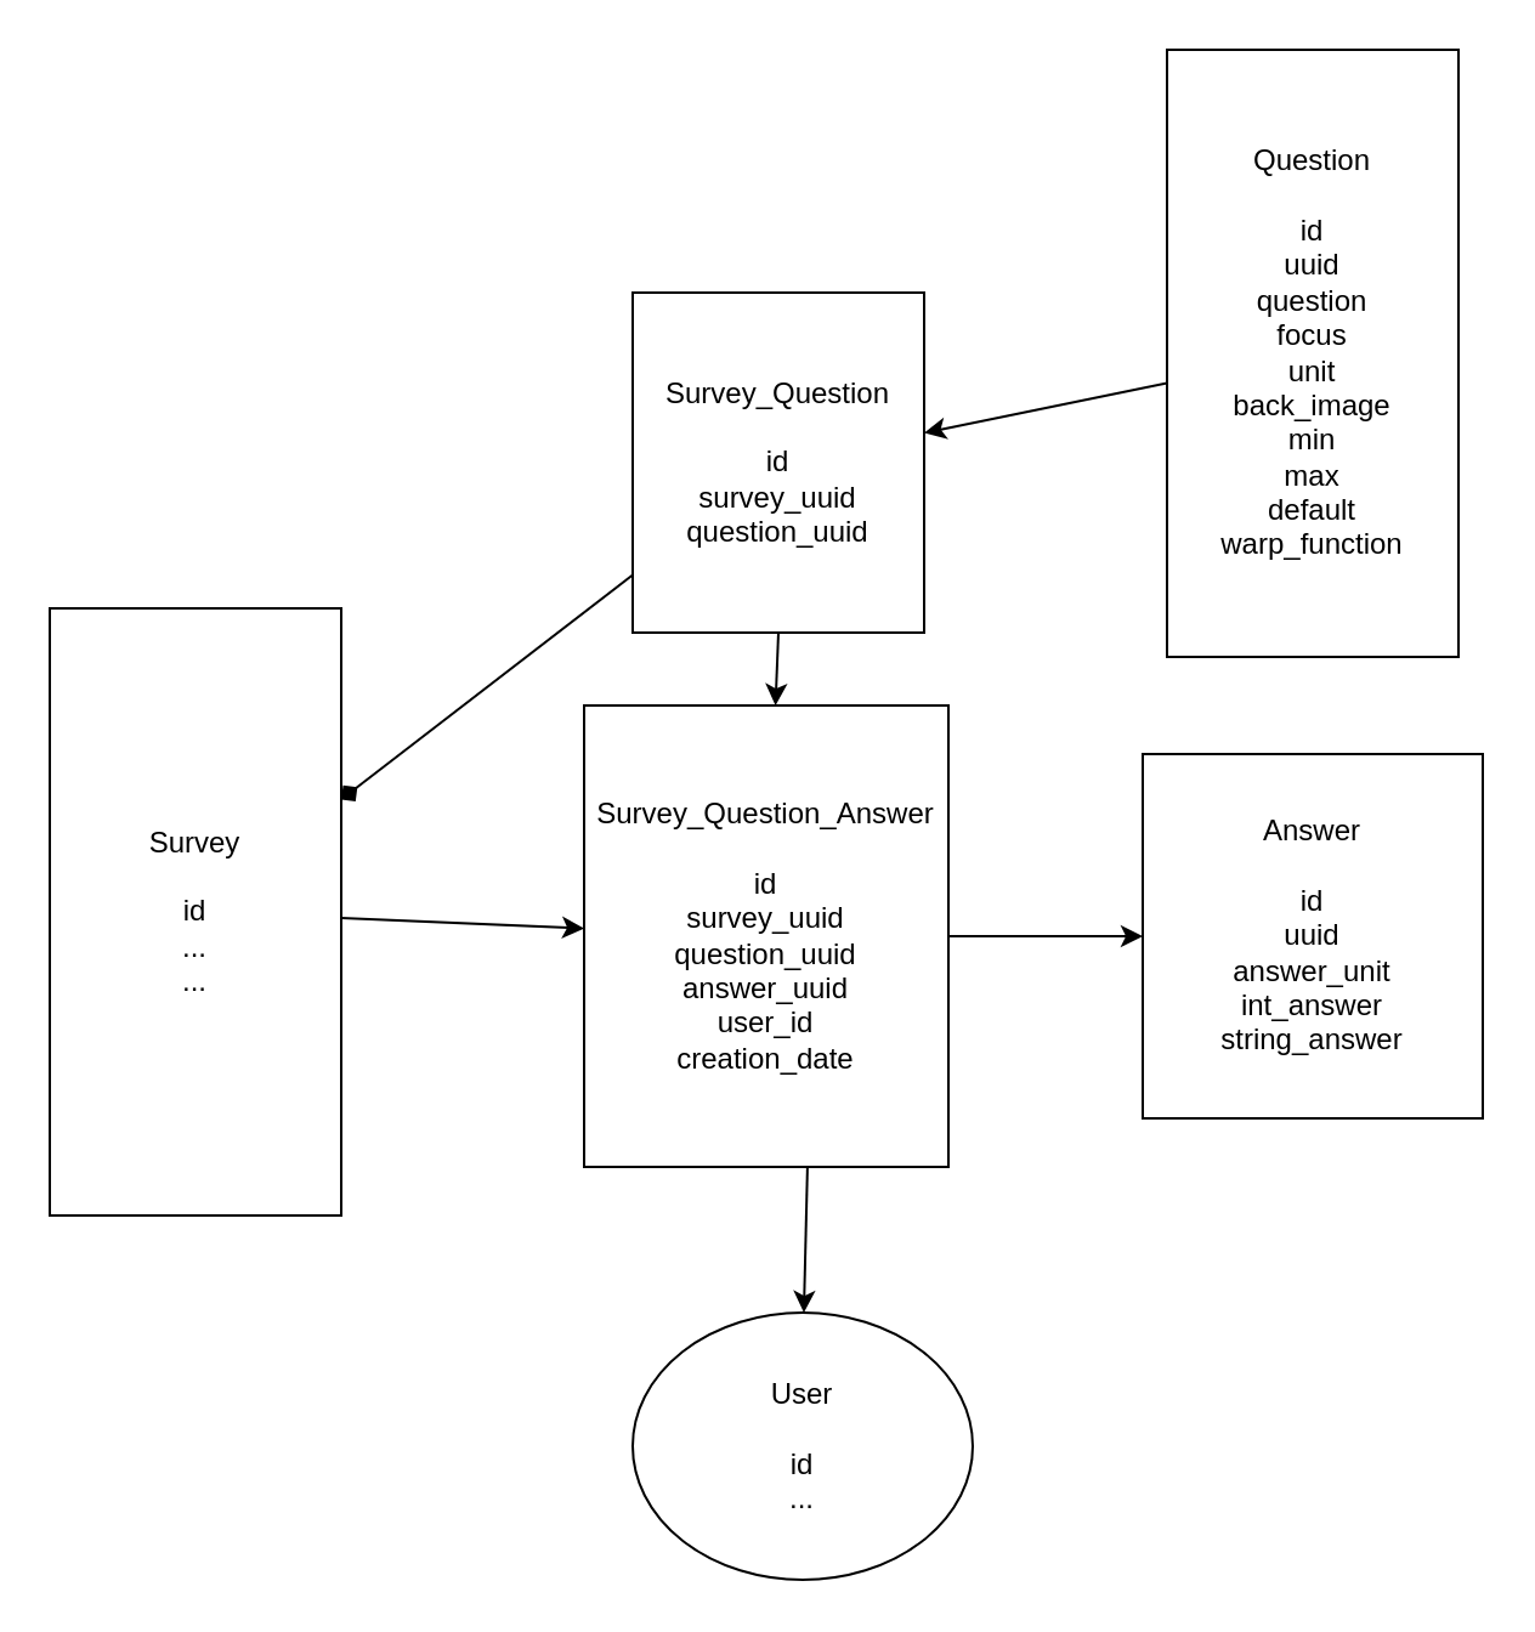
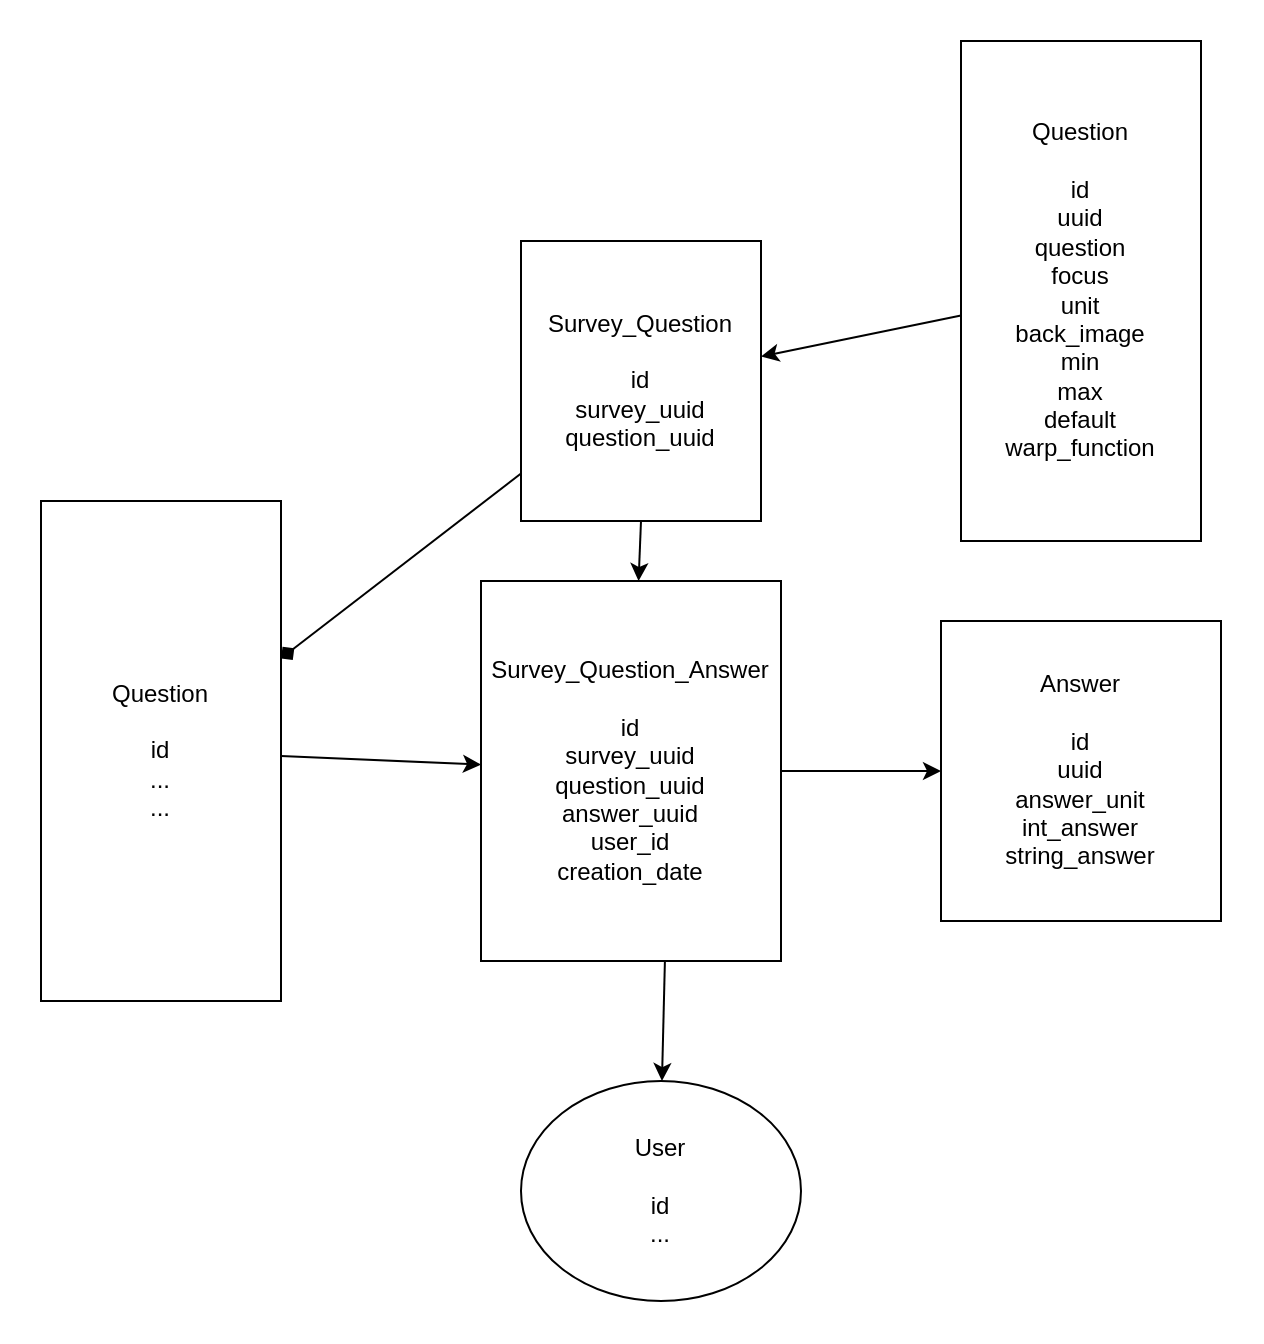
- <mxCell id="8" value="Survey&lt;br&gt;&lt;br&gt;id&lt;br&gt;...&lt;br&gt;..." style="whiteSpace=wrap;html=1;" vertex="1" parent="1"><mxGeometry x="20" y="250" width="120" height="250" as="geometry" /></mxCell>
+ <mxCell id="8" value="Question&lt;br&gt;&lt;br&gt;id&lt;br&gt;...&lt;br&gt;..." style="whiteSpace=wrap;html=1;" vertex="1" parent="1"><mxGeometry x="20" y="250" width="120" height="250" as="geometry" /></mxCell>
